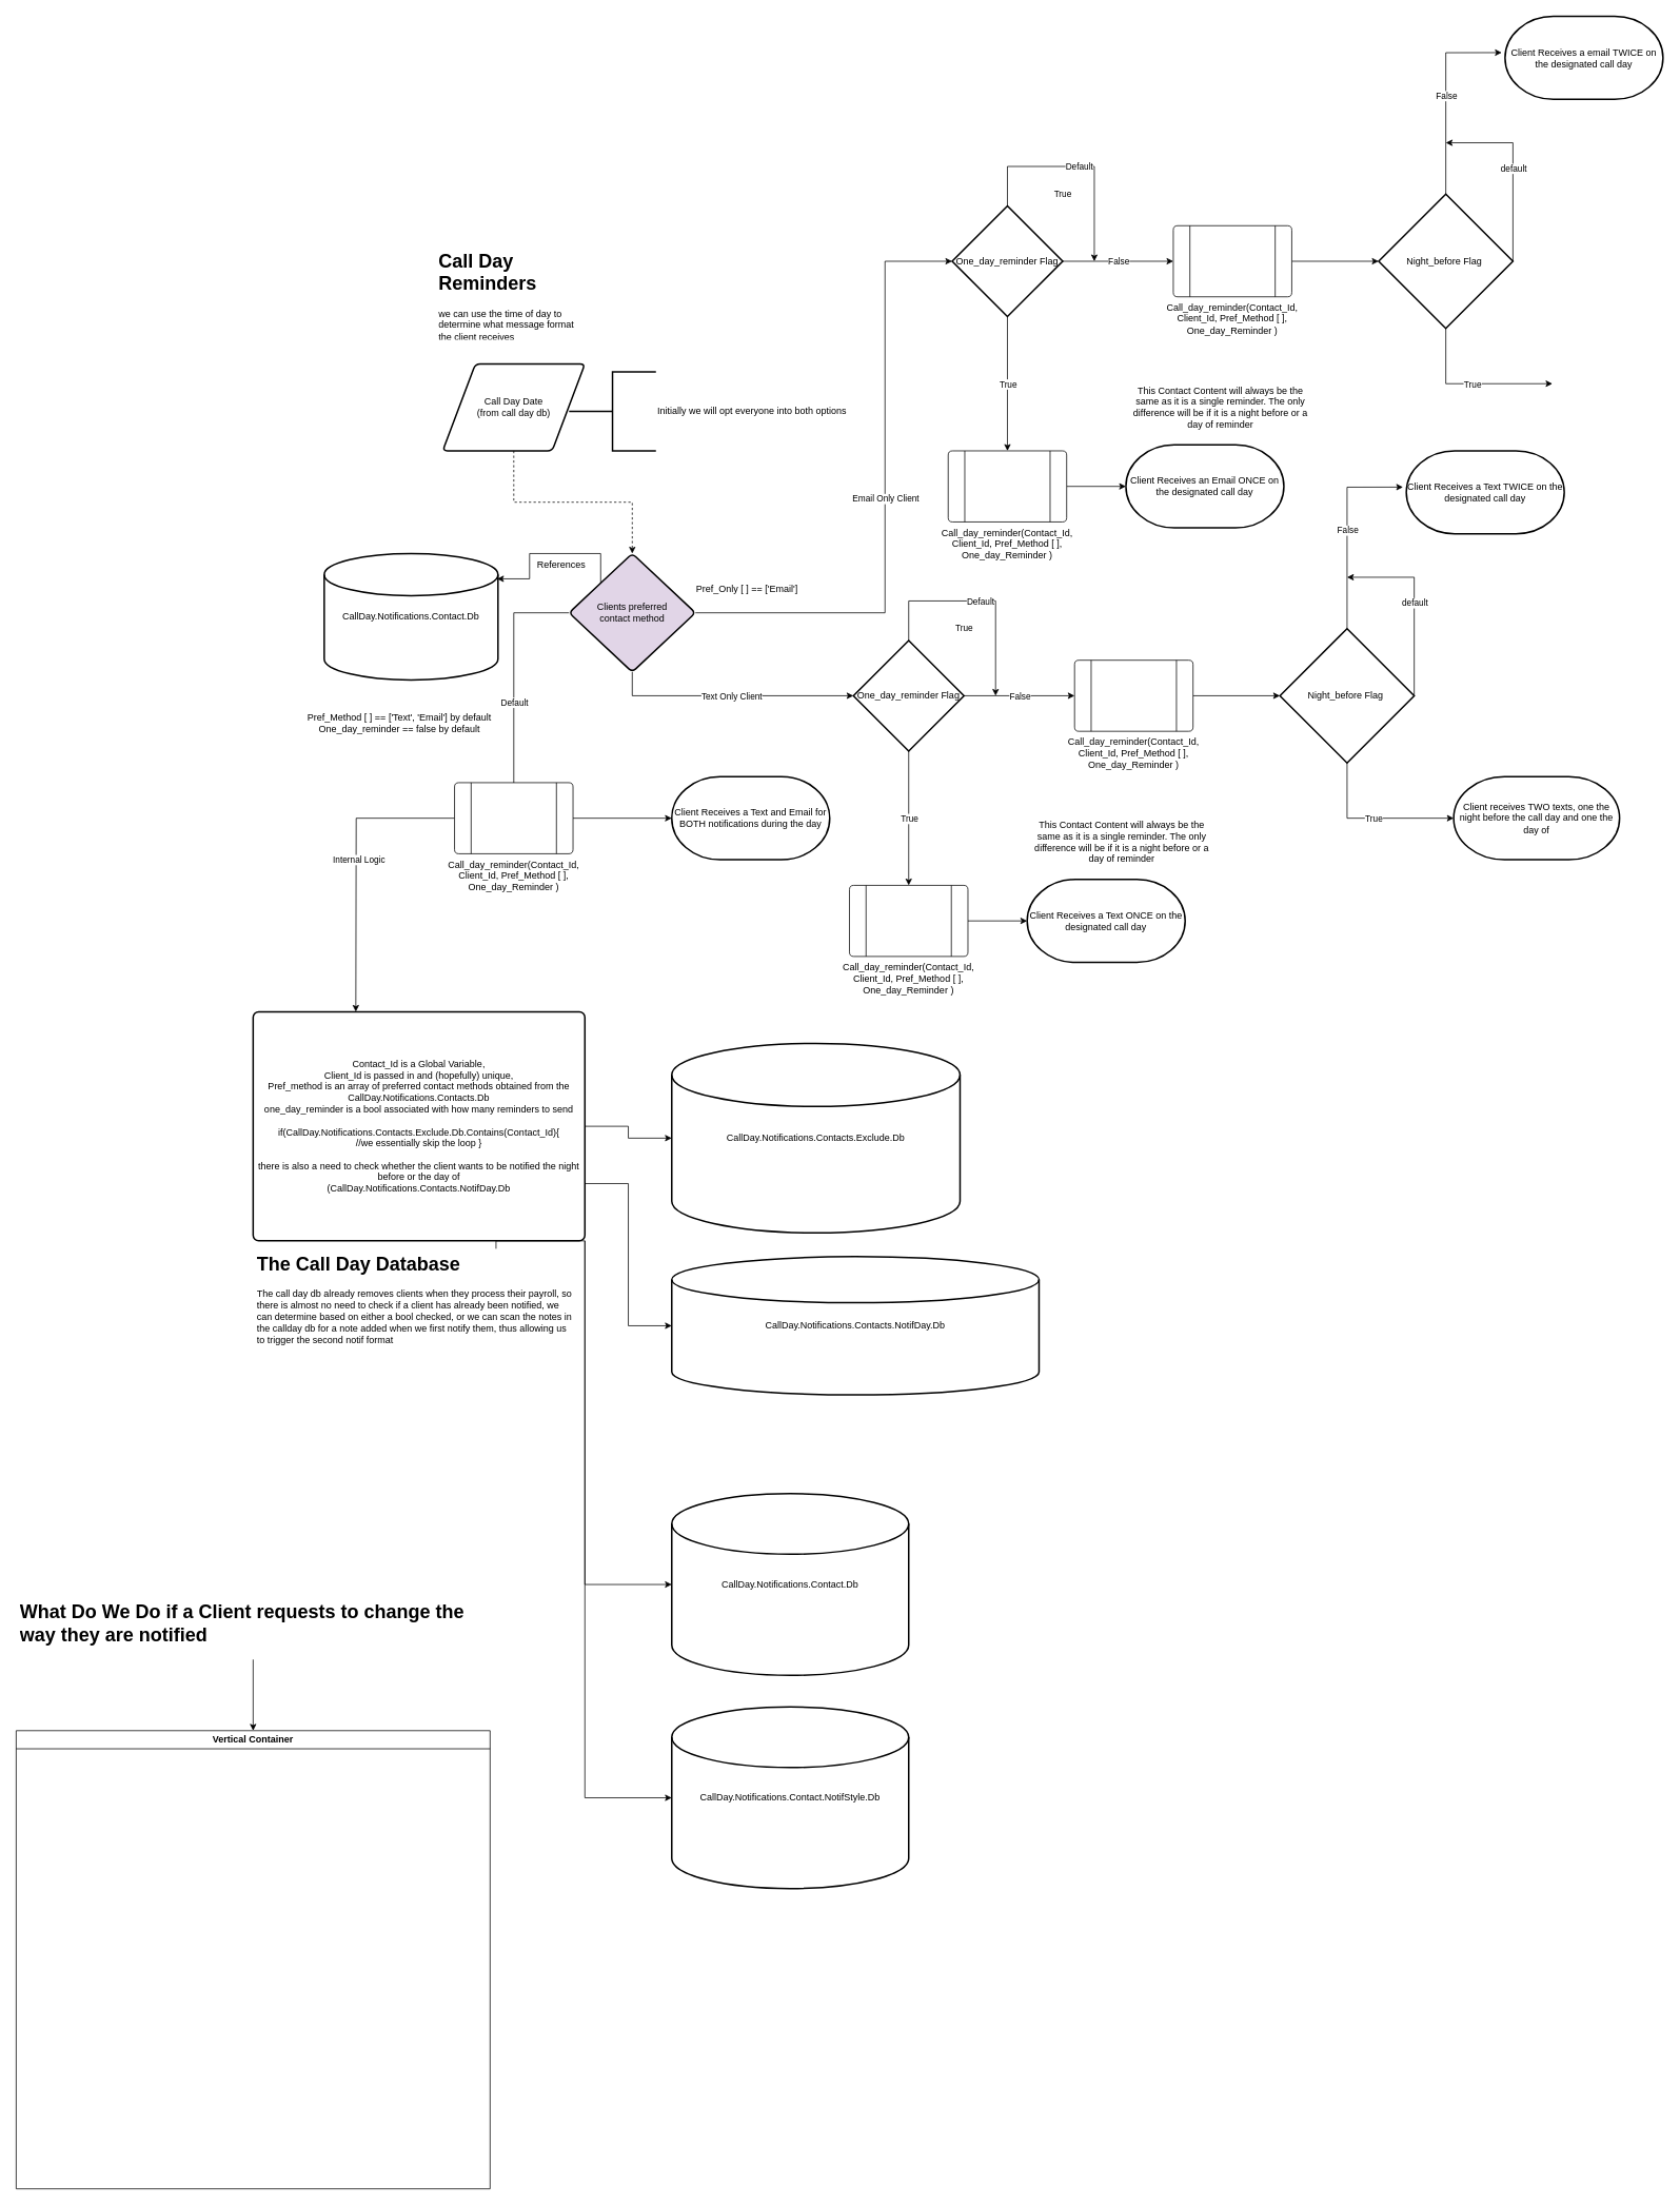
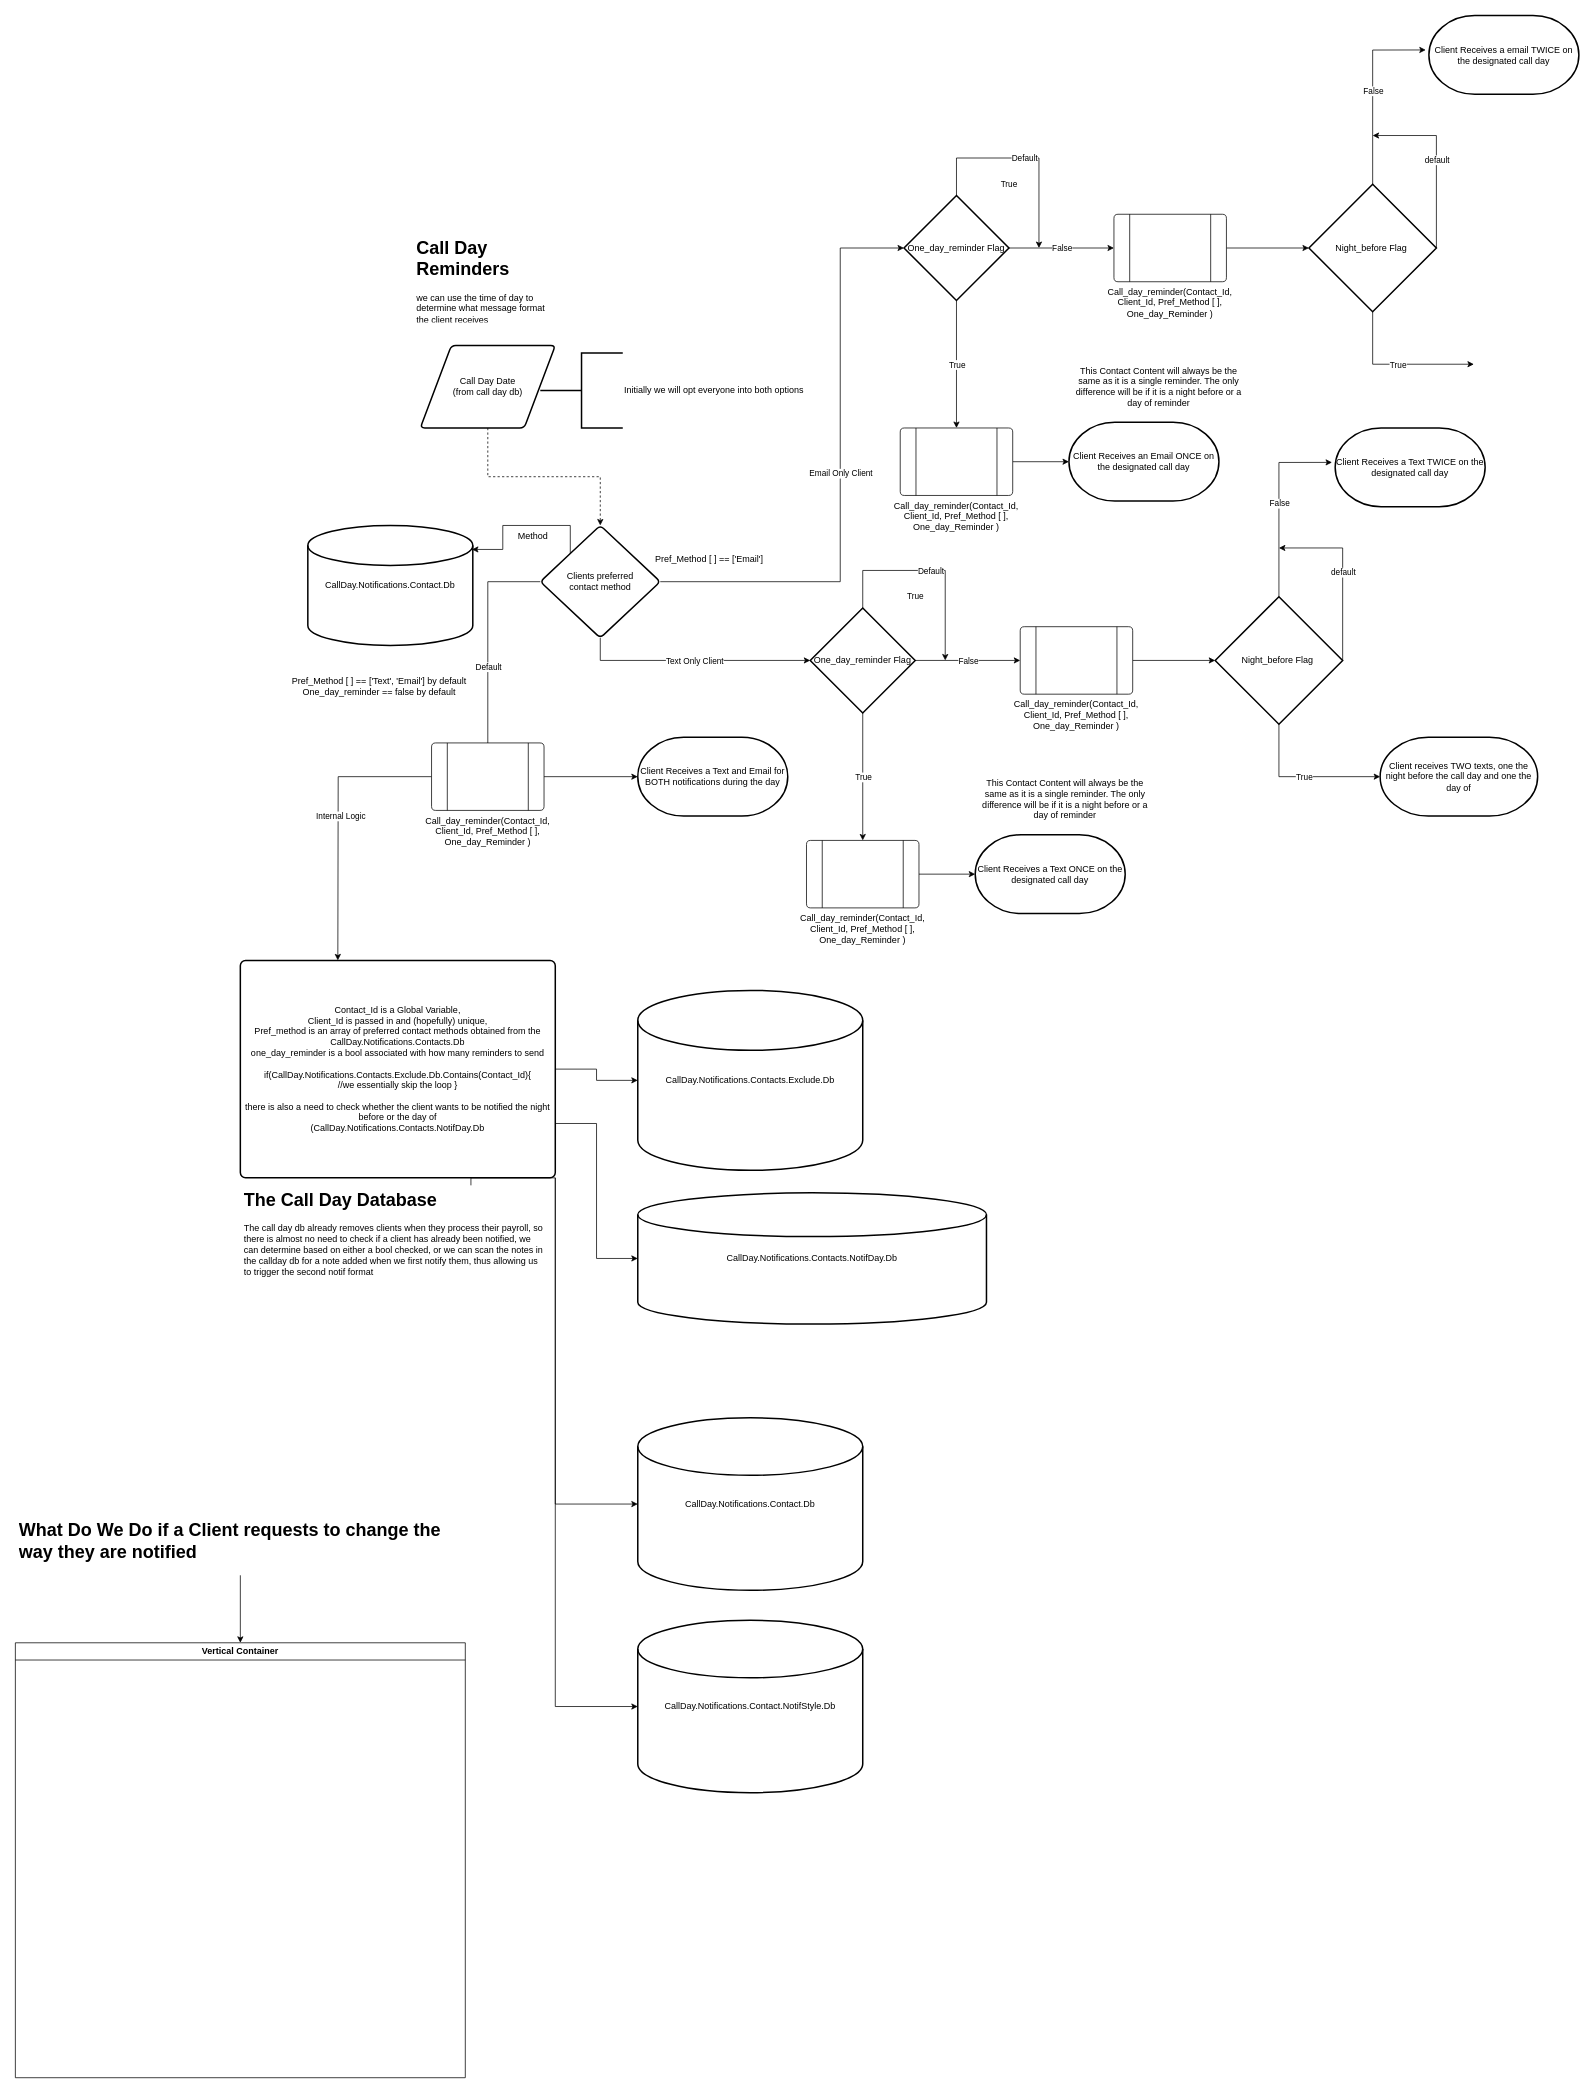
- <mxCell id="9" value="References" style="text;html=1;align=center;verticalAlign=middle;resizable=0;points=[];autosize=1;strokeColor=none;fillColor=none;" vertex="1" parent="1"><mxGeometry x="660" y="700" width="100" height="30" as="geometry" /></mxCell>
+ <mxCell id="9" value="Method" style="text;html=1;align=center;verticalAlign=middle;resizable=0;points=[];autosize=1;strokeColor=none;fillColor=none;" vertex="1" parent="1"><mxGeometry x="660" y="700" width="100" height="30" as="geometry" /></mxCell>
- <mxCell id="56" value="Pref_Only [ ] == ['Email']" style="text;html=1;align=center;verticalAlign=middle;resizable=0;points=[];autosize=1;strokeColor=none;fillColor=none;" vertex="1" parent="1"><mxGeometry x="850" y="730" width="190" height="30" as="geometry" /></mxCell>
+ <mxCell id="56" value="Pref_Method [ ] == ['Email']" style="text;html=1;align=center;verticalAlign=middle;resizable=0;points=[];autosize=1;strokeColor=none;fillColor=none;" vertex="1" parent="1"><mxGeometry x="850" y="730" width="190" height="30" as="geometry" /></mxCell>
- <mxCell id="7" value="Clients preferred&lt;br&gt;contact method" style="rhombus;whiteSpace=wrap;html=1;strokeWidth=2;rounded=1;arcSize=12;fillColor=#e1d5e7;" vertex="1" parent="1"><mxGeometry x="720" y="700" width="160" height="150" as="geometry" /></mxCell>
+ <mxCell id="7" value="Clients preferred&lt;br&gt;contact method" style="rhombus;whiteSpace=wrap;html=1;strokeWidth=2;rounded=1;arcSize=12;" vertex="1" parent="1"><mxGeometry x="720" y="700" width="160" height="150" as="geometry" /></mxCell>
- <mxCell id="37" value="CallDay.Notifications.Contacts.Exclude.Db" style="strokeWidth=2;html=1;shape=mxgraph.flowchart.database;whiteSpace=wrap;" vertex="1" parent="1"><mxGeometry x="850" y="1320" width="365" height="240" as="geometry" /></mxCell>
+ <mxCell id="37" value="CallDay.Notifications.Contacts.Exclude.Db" style="strokeWidth=2;html=1;shape=mxgraph.flowchart.database;whiteSpace=wrap;" vertex="1" parent="1"><mxGeometry x="850" y="1320" width="300" height="240" as="geometry" /></mxCell>
